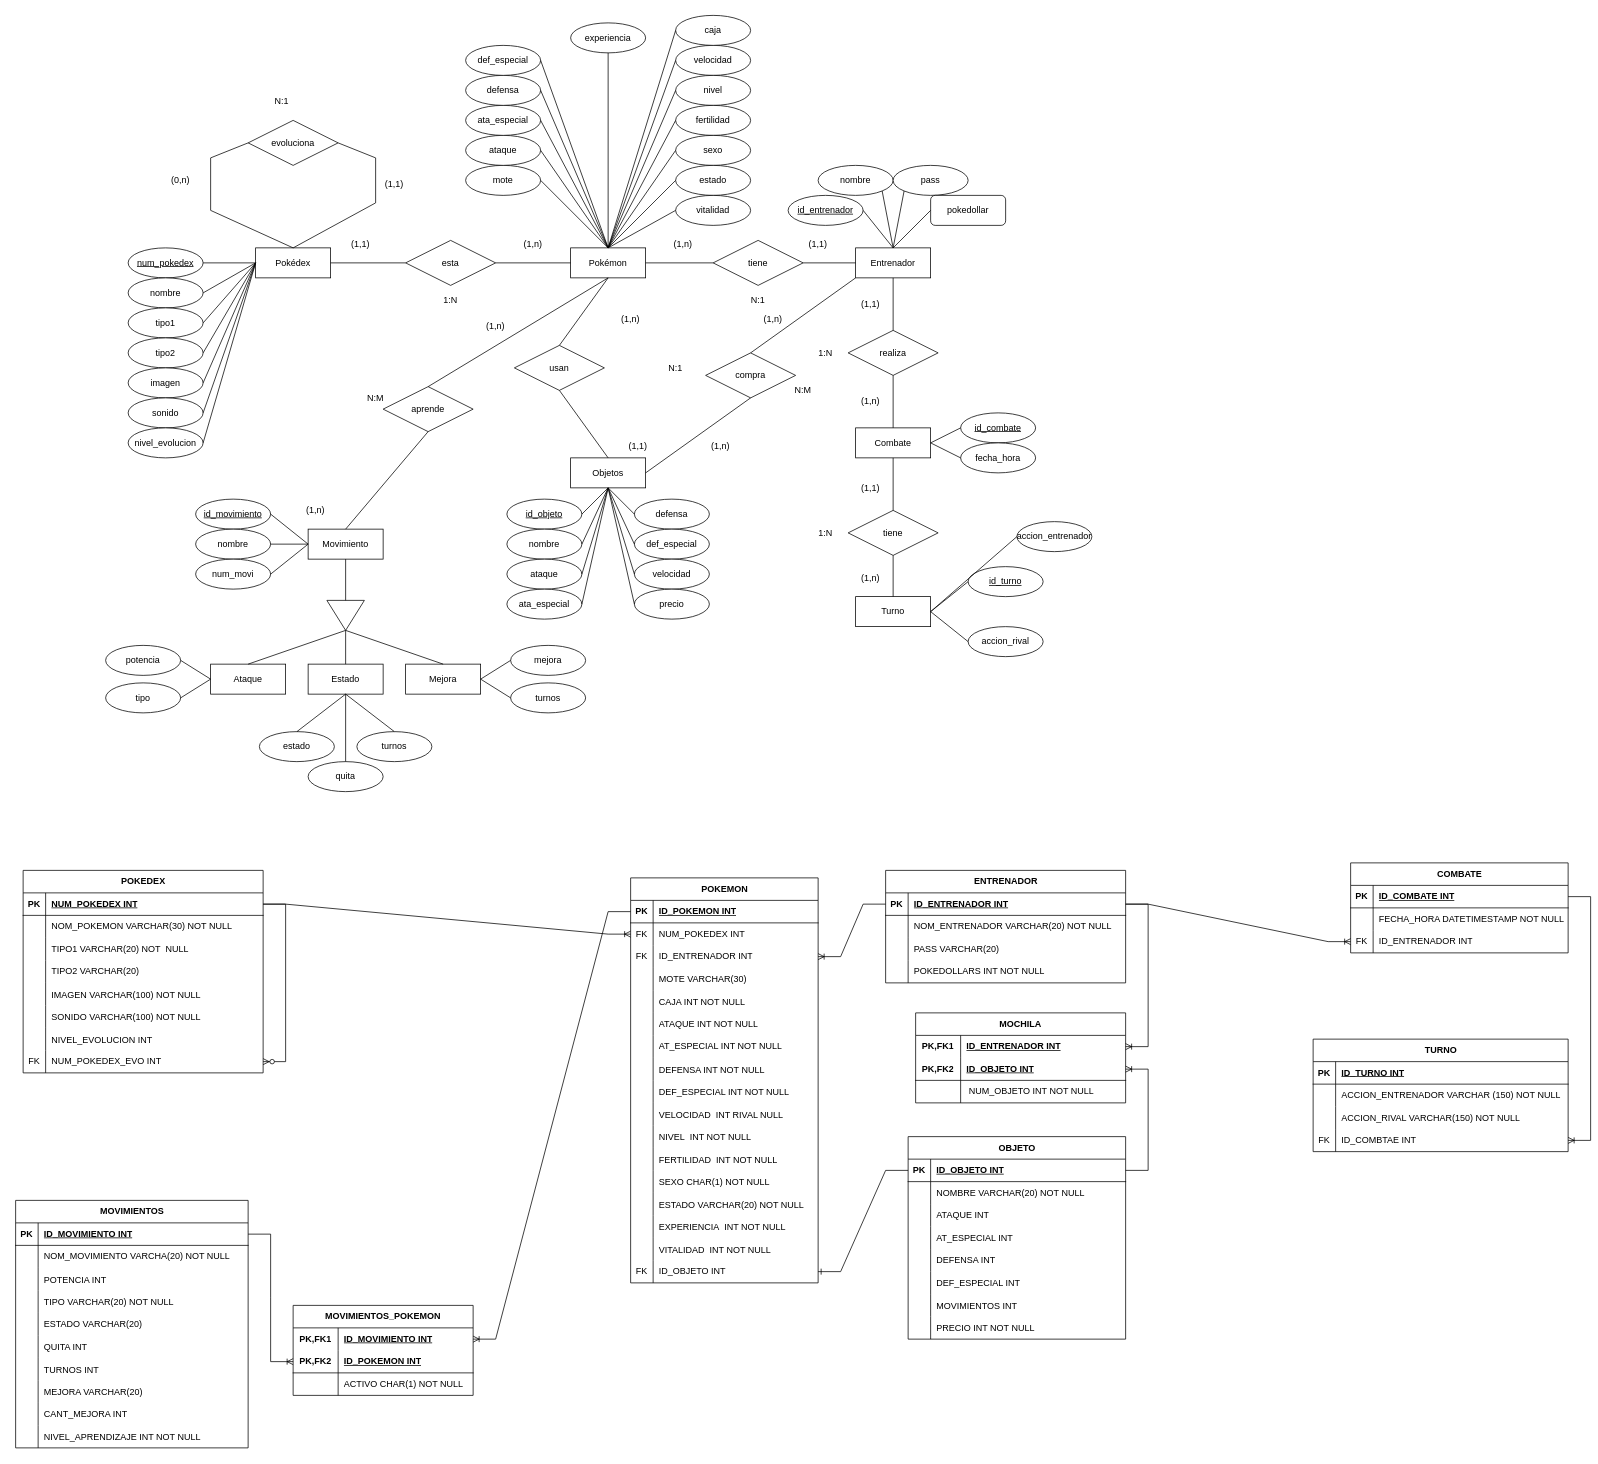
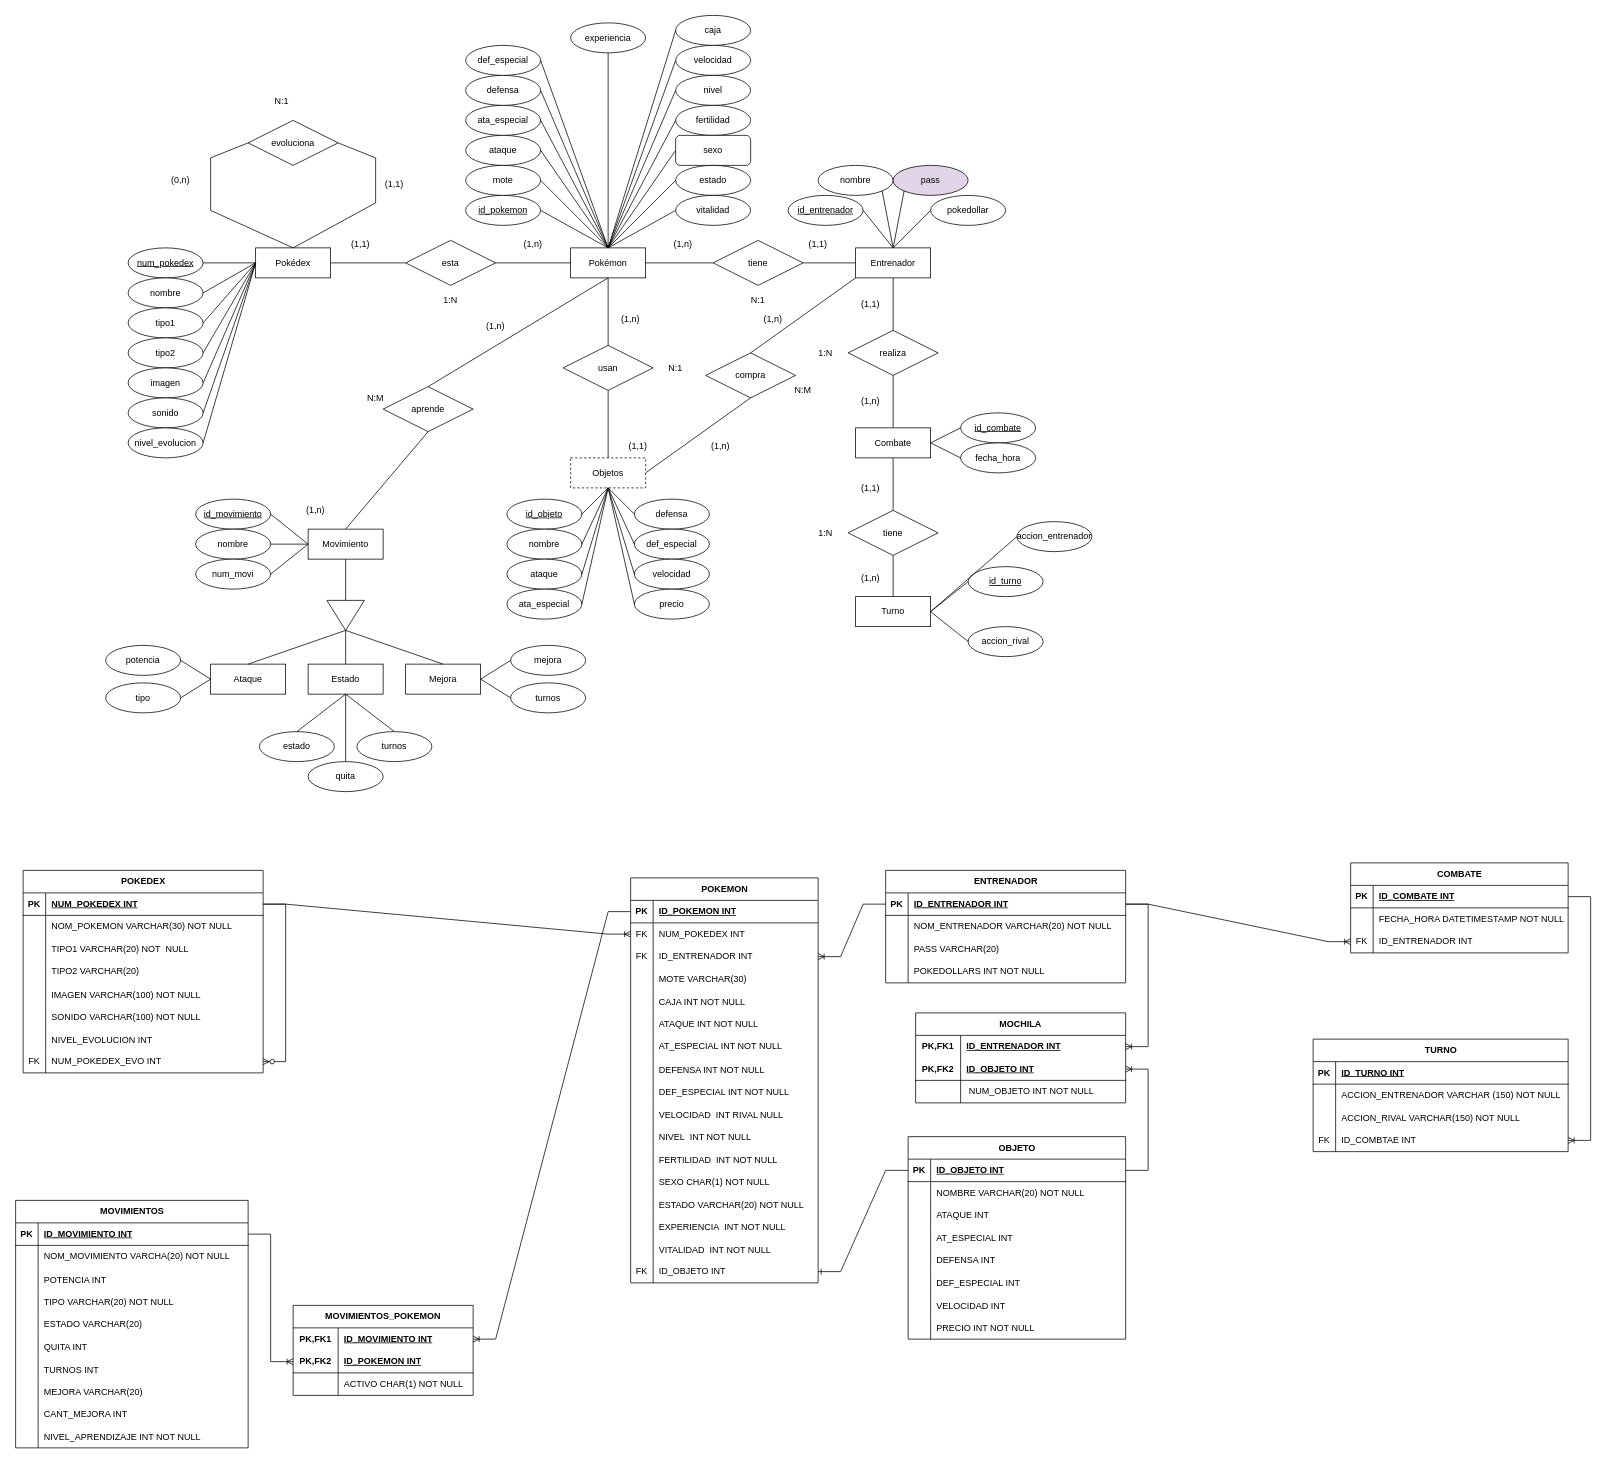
- <mxCell id="55" value="sexo" style="ellipse;whiteSpace=wrap;html=1;align=center;" parent="1" vertex="1"><mxGeometry x="900" y="180" width="100" height="40" as="geometry" /></mxCell>
+ <mxCell id="55" value="sexo" style="whiteSpace=wrap;html=1;align=center;rounded=1;" parent="1" vertex="1"><mxGeometry x="900" y="180" width="100" height="40" as="geometry" /></mxCell>
- <mxCell id="73" value="pass" style="ellipse;whiteSpace=wrap;html=1;align=center;" parent="1" vertex="1"><mxGeometry x="1190" y="220" width="100" height="40" as="geometry" /></mxCell>
+ <mxCell id="73" value="pass" style="ellipse;whiteSpace=wrap;html=1;align=center;fillColor=#e1d5e7;" parent="1" vertex="1"><mxGeometry x="1190" y="220" width="100" height="40" as="geometry" /></mxCell>
+ <mxCell id="39" value="id_pokemon" style="ellipse;whiteSpace=wrap;html=1;align=center;fontStyle=4;" parent="1" vertex="1"><mxGeometry x="620" y="260" width="100" height="40" as="geometry" /></mxCell>
- <mxCell id="74" value="pokedollar" style="whiteSpace=wrap;html=1;align=center;rounded=1;" parent="1" vertex="1"><mxGeometry x="1240" y="260" width="100" height="40" as="geometry" /></mxCell>
+ <mxCell id="74" value="pokedollar" style="ellipse;whiteSpace=wrap;html=1;align=center;" parent="1" vertex="1"><mxGeometry x="1240" y="260" width="100" height="40" as="geometry" /></mxCell>
+ <mxCell id="42" value="" style="endArrow=none;html=1;rounded=0;exitX=1;exitY=0.5;exitDx=0;exitDy=0;entryX=0.5;entryY=0;entryDx=0;entryDy=0;" parent="1" source="39" target="3" edge="1"><mxGeometry relative="1" as="geometry"><mxPoint x="670" y="360" as="sourcePoint" /><mxPoint x="770" y="360" as="targetPoint" /></mxGeometry></mxCell>
- <mxCell id="14" value="usan" style="shape=rhombus;perimeter=rhombusPerimeter;whiteSpace=wrap;html=1;align=center;" parent="1" vertex="1"><mxGeometry x="685" y="460" width="120" height="60" as="geometry" /></mxCell>
+ <mxCell id="14" value="usan" style="shape=rhombus;perimeter=rhombusPerimeter;whiteSpace=wrap;html=1;align=center;" parent="1" vertex="1"><mxGeometry x="750" y="460" width="120" height="60" as="geometry" /></mxCell>
- <mxCell id="12" value="Objetos" style="whiteSpace=wrap;html=1;align=center;" parent="1" vertex="1"><mxGeometry x="760" y="610" width="100" height="40" as="geometry" /></mxCell>
+ <mxCell id="12" value="Objetos" style="whiteSpace=wrap;html=1;align=center;dashed=1;" parent="1" vertex="1"><mxGeometry x="760" y="610" width="100" height="40" as="geometry" /></mxCell>
- <mxCell id="267" value="MOVIMIENTOS INT" style="shape=partialRectangle;connectable=0;fillColor=none;top=0;left=0;bottom=0;right=0;align=left;spacingLeft=6;overflow=hidden;" parent="265" vertex="1"><mxGeometry x="30" width="260" height="30" as="geometry"><mxRectangle width="260" height="30" as="alternateBounds" /></mxGeometry></mxCell>
+ <mxCell id="267" value="VELOCIDAD INT" style="shape=partialRectangle;connectable=0;fillColor=none;top=0;left=0;bottom=0;right=0;align=left;spacingLeft=6;overflow=hidden;" parent="265" vertex="1"><mxGeometry x="30" width="260" height="30" as="geometry"><mxRectangle width="260" height="30" as="alternateBounds" /></mxGeometry></mxCell>
